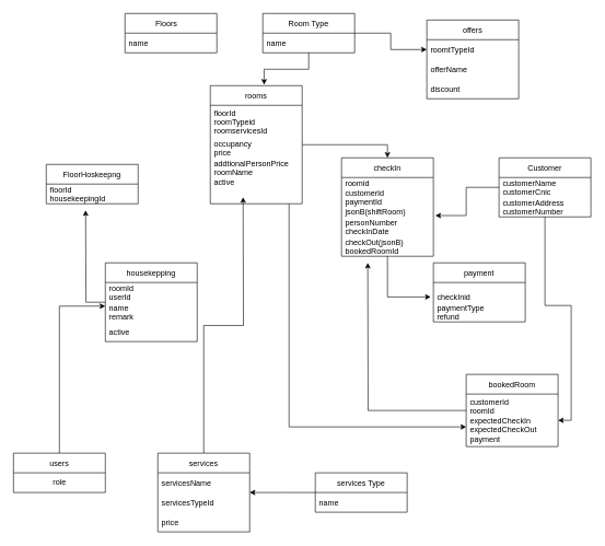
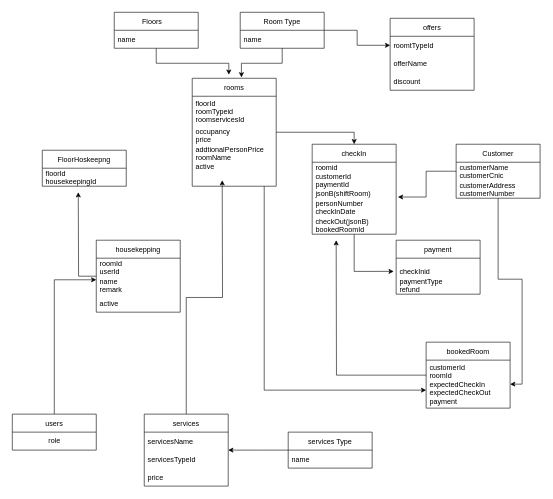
+ <mxCell id="2" style="edgeStyle=orthogonalEdgeStyle;rounded=0;orthogonalLoop=1;jettySize=auto;html=1;entryX=0.436;entryY=-0.033;entryDx=0;entryDy=0;entryPerimeter=0;" parent="1" source="3" target="15" edge="1"><mxGeometry relative="1" as="geometry" /></mxCell>
